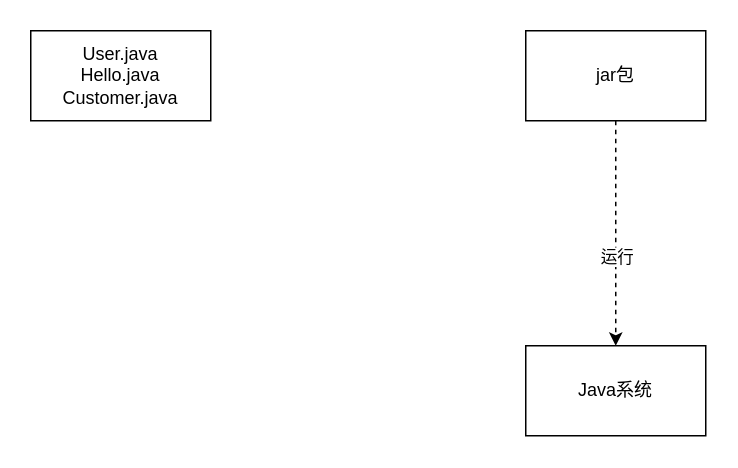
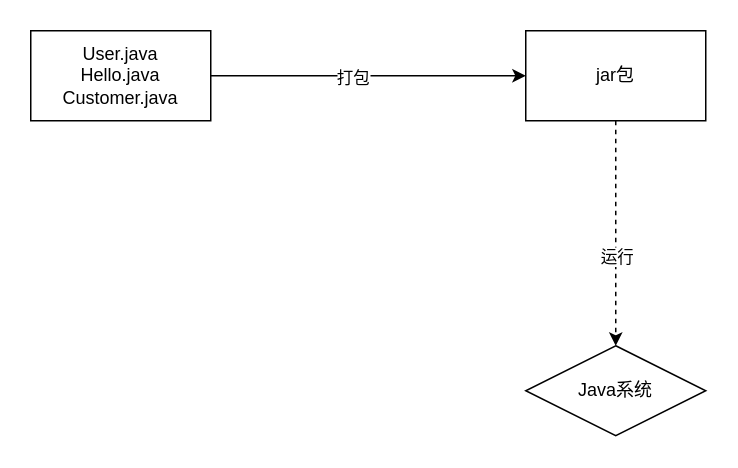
+ <mxCell id="2" style="edgeStyle=orthogonalEdgeStyle;rounded=0;orthogonalLoop=1;jettySize=auto;html=1;entryX=0;entryY=0.5;entryDx=0;entryDy=0;" edge="1" parent="1" source="4" target="7"><mxGeometry relative="1" as="geometry" /></mxCell>
+ <mxCell id="3" value="打包&lt;br&gt;" style="edgeLabel;html=1;align=center;verticalAlign=middle;resizable=0;points=[];" vertex="1" connectable="0" parent="2"><mxGeometry x="-0.105" y="-1" relative="1" as="geometry"><mxPoint as="offset" /></mxGeometry></mxCell>
- <mxCell id="8" value="Java系统" style="rounded=0;whiteSpace=wrap;html=1;" vertex="1" parent="1"><mxGeometry x="350" y="230" width="120" height="60" as="geometry" /></mxCell>
+ <mxCell id="8" value="Java系统" style="rhombus;whiteSpace=wrap;html=1;" vertex="1" parent="1"><mxGeometry x="350" y="230" width="120" height="60" as="geometry" /></mxCell>
